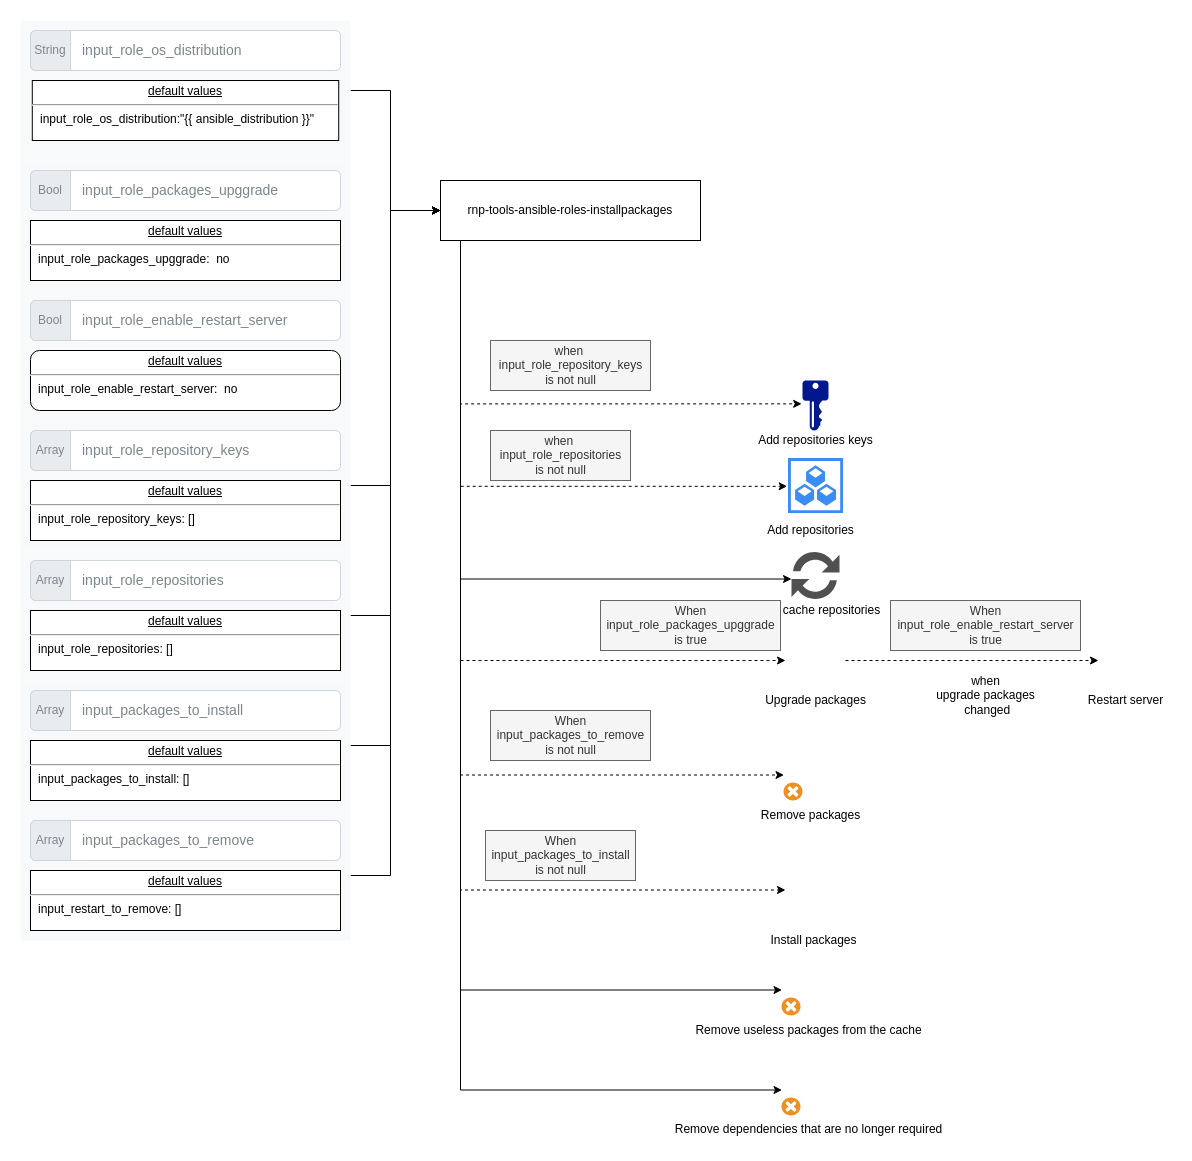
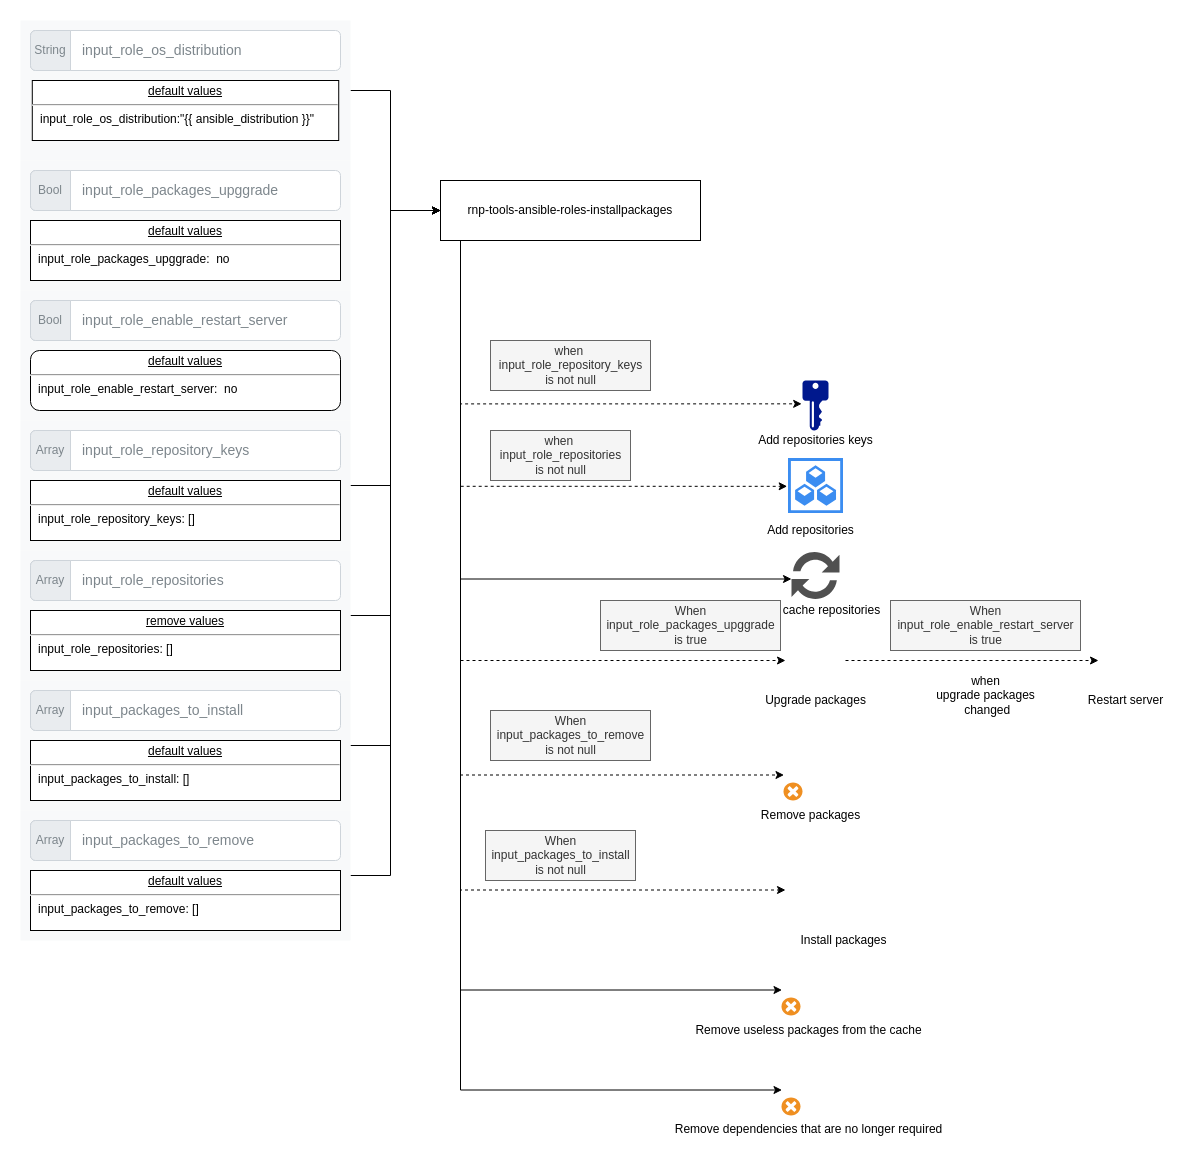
- <mxCell id="38" value="&lt;p style=&quot;text-align: center ; margin: 4px 0px 0px ; text-decoration: underline&quot;&gt;default values&lt;/p&gt;&lt;hr&gt;&lt;p style=&quot;margin: 0px ; margin-left: 8px&quot;&gt;input_role_repositories: []&lt;br&gt;&lt;/p&gt;&lt;div&gt;&lt;br&gt;&lt;/div&gt;" style="verticalAlign=top;align=left;overflow=fill;fontSize=12;fontFamily=Helvetica;html=1;" vertex="1" parent="1"><mxGeometry x="30" y="610" width="310" height="60" as="geometry" /></mxCell>
+ <mxCell id="38" value="&lt;p style=&quot;text-align: center ; margin: 4px 0px 0px ; text-decoration: underline&quot;&gt;remove values&lt;/p&gt;&lt;hr&gt;&lt;p style=&quot;margin: 0px ; margin-left: 8px&quot;&gt;input_role_repositories: []&lt;br&gt;&lt;/p&gt;&lt;div&gt;&lt;br&gt;&lt;/div&gt;" style="verticalAlign=top;align=left;overflow=fill;fontSize=12;fontFamily=Helvetica;html=1;" vertex="1" parent="1"><mxGeometry x="30" y="610" width="310" height="60" as="geometry" /></mxCell>
- <mxCell id="48" value="&lt;p style=&quot;text-align: center ; margin: 4px 0px 0px ; text-decoration: underline&quot;&gt;default values&lt;/p&gt;&lt;hr&gt;&lt;p style=&quot;margin: 0px ; margin-left: 8px&quot;&gt;input_restart_to_remove: []&lt;br&gt;&lt;/p&gt;&lt;div&gt;&lt;br&gt;&lt;/div&gt;" style="verticalAlign=top;align=left;overflow=fill;fontSize=12;fontFamily=Helvetica;html=1;" vertex="1" parent="1"><mxGeometry x="30" y="870" width="310" height="60" as="geometry" /></mxCell>
+ <mxCell id="48" value="&lt;p style=&quot;text-align: center ; margin: 4px 0px 0px ; text-decoration: underline&quot;&gt;default values&lt;/p&gt;&lt;hr&gt;&lt;p style=&quot;margin: 0px ; margin-left: 8px&quot;&gt;input_packages_to_remove: []&lt;br&gt;&lt;/p&gt;&lt;div&gt;&lt;br&gt;&lt;/div&gt;" style="verticalAlign=top;align=left;overflow=fill;fontSize=12;fontFamily=Helvetica;html=1;" vertex="1" parent="1"><mxGeometry x="30" y="870" width="310" height="60" as="geometry" /></mxCell>
- <mxCell id="65" value="Install packages" style="text;html=1;align=center;verticalAlign=middle;resizable=0;points=[];autosize=1;strokeColor=none;" vertex="1" parent="1"><mxGeometry x="763" y="930" width="100" height="20" as="geometry" /></mxCell>
+ <mxCell id="65" value="Install packages" style="text;html=1;align=center;verticalAlign=middle;resizable=0;points=[];autosize=1;strokeColor=none;" vertex="1" parent="1"><mxGeometry x="793" y="930" width="100" height="20" as="geometry" /></mxCell>
